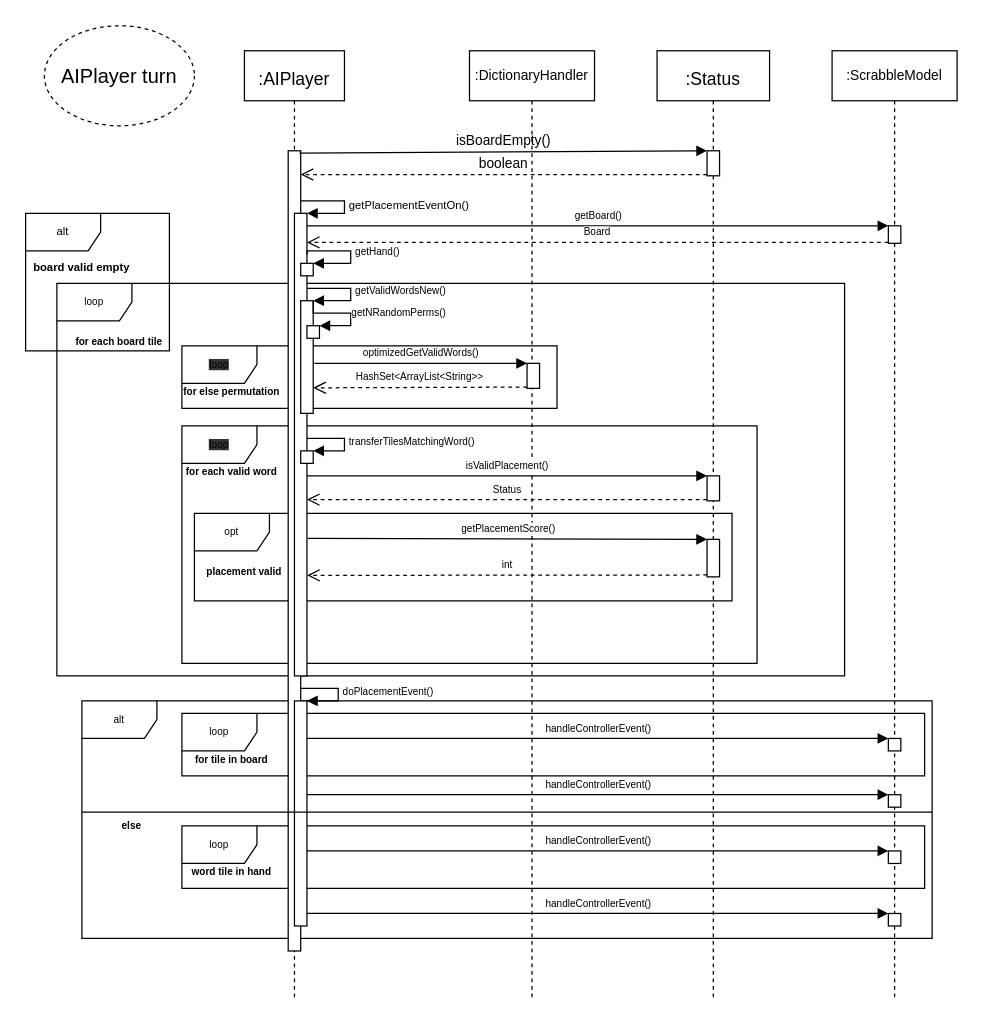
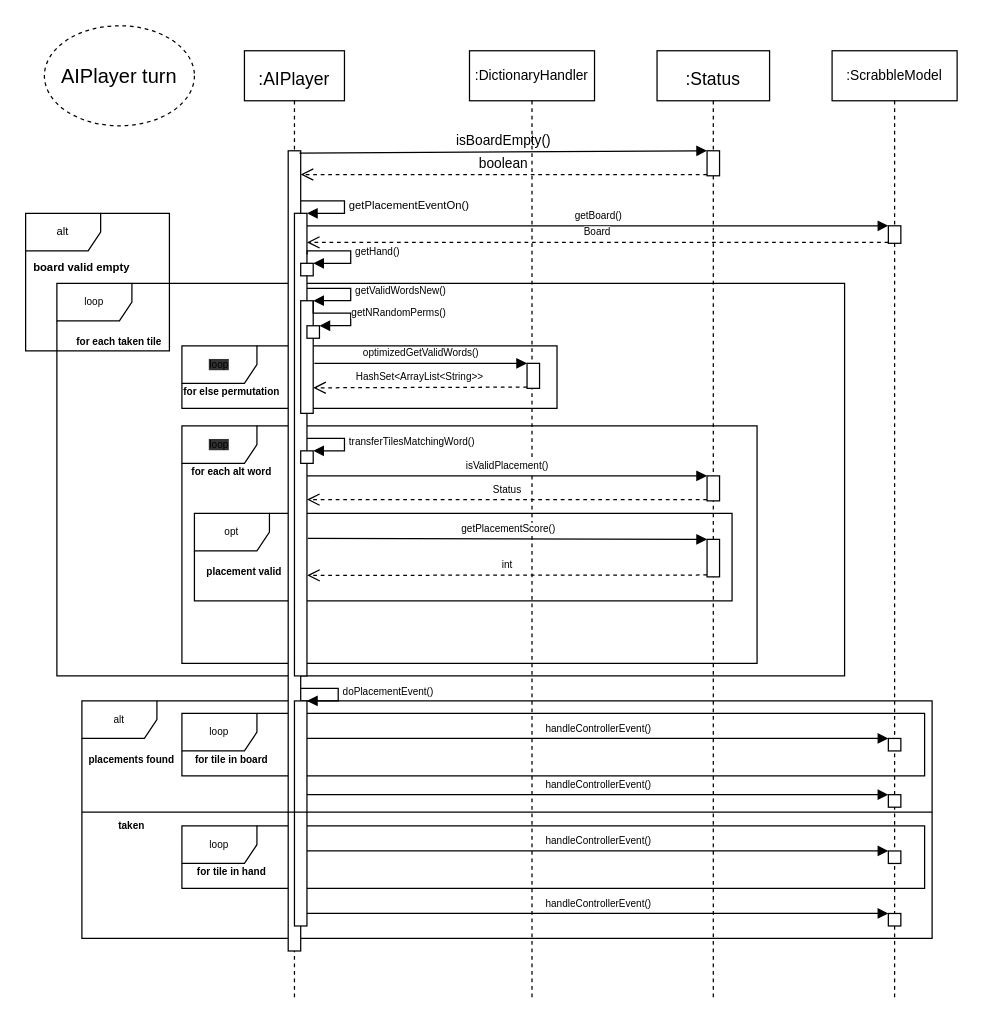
- <mxCell id="60" value="for each board tile" style="text;align=center;fontStyle=1;verticalAlign=middle;spacingLeft=3;spacingRight=3;strokeColor=none;rotatable=0;points=[[0,0.5],[1,0.5]];portConstraint=eastwest;labelBackgroundColor=none;fontSize=8;fillColor=none;" vertex="1" parent="1"><mxGeometry x="55" y="260" width="80" height="26" as="geometry" /></mxCell>
+ <mxCell id="60" value="for each taken tile" style="text;align=center;fontStyle=1;verticalAlign=middle;spacingLeft=3;spacingRight=3;strokeColor=none;rotatable=0;points=[[0,0.5],[1,0.5]];portConstraint=eastwest;labelBackgroundColor=none;fontSize=8;fillColor=none;" vertex="1" parent="1"><mxGeometry x="55" y="260" width="80" height="26" as="geometry" /></mxCell>
- <mxCell id="48" value="for each valid word" style="text;align=center;fontStyle=1;verticalAlign=middle;spacingLeft=3;spacingRight=3;strokeColor=none;rotatable=0;points=[[0,0.5],[1,0.5]];portConstraint=eastwest;labelBackgroundColor=none;fontSize=8;fillColor=none;" vertex="1" parent="1"><mxGeometry x="145" y="364" width="80" height="26" as="geometry" /></mxCell>
+ <mxCell id="48" value="for each alt word" style="text;align=center;fontStyle=1;verticalAlign=middle;spacingLeft=3;spacingRight=3;strokeColor=none;rotatable=0;points=[[0,0.5],[1,0.5]];portConstraint=eastwest;labelBackgroundColor=none;fontSize=8;fillColor=none;" vertex="1" parent="1"><mxGeometry x="145" y="364" width="80" height="26" as="geometry" /></mxCell>
+ <mxCell id="56" value="placements found" style="text;align=center;fontStyle=1;verticalAlign=middle;spacingLeft=3;spacingRight=3;strokeColor=none;rotatable=0;points=[[0,0.5],[1,0.5]];portConstraint=eastwest;labelBackgroundColor=none;fontSize=8;fillColor=none;" vertex="1" parent="1"><mxGeometry x="65" y="594" width="80" height="26" as="geometry" /></mxCell>
- <mxCell id="57" value="else" style="text;align=center;fontStyle=1;verticalAlign=middle;spacingLeft=3;spacingRight=3;strokeColor=none;rotatable=0;points=[[0,0.5],[1,0.5]];portConstraint=eastwest;labelBackgroundColor=none;fontSize=8;fillColor=none;" vertex="1" parent="1"><mxGeometry x="65" y="647" width="80" height="26" as="geometry" /></mxCell>
+ <mxCell id="57" value="taken" style="text;align=center;fontStyle=1;verticalAlign=middle;spacingLeft=3;spacingRight=3;strokeColor=none;rotatable=0;points=[[0,0.5],[1,0.5]];portConstraint=eastwest;labelBackgroundColor=none;fontSize=8;fillColor=none;" vertex="1" parent="1"><mxGeometry x="65" y="647" width="80" height="26" as="geometry" /></mxCell>
- <mxCell id="55" value="word tile in hand" style="text;align=center;fontStyle=1;verticalAlign=middle;spacingLeft=3;spacingRight=3;strokeColor=none;rotatable=0;points=[[0,0.5],[1,0.5]];portConstraint=eastwest;labelBackgroundColor=none;fontSize=8;fillColor=none;" vertex="1" parent="1"><mxGeometry x="145" y="684" width="80" height="26" as="geometry" /></mxCell>
+ <mxCell id="55" value="for tile in hand" style="text;align=center;fontStyle=1;verticalAlign=middle;spacingLeft=3;spacingRight=3;strokeColor=none;rotatable=0;points=[[0,0.5],[1,0.5]];portConstraint=eastwest;labelBackgroundColor=none;fontSize=8;fillColor=none;" vertex="1" parent="1"><mxGeometry x="145" y="684" width="80" height="26" as="geometry" /></mxCell>
